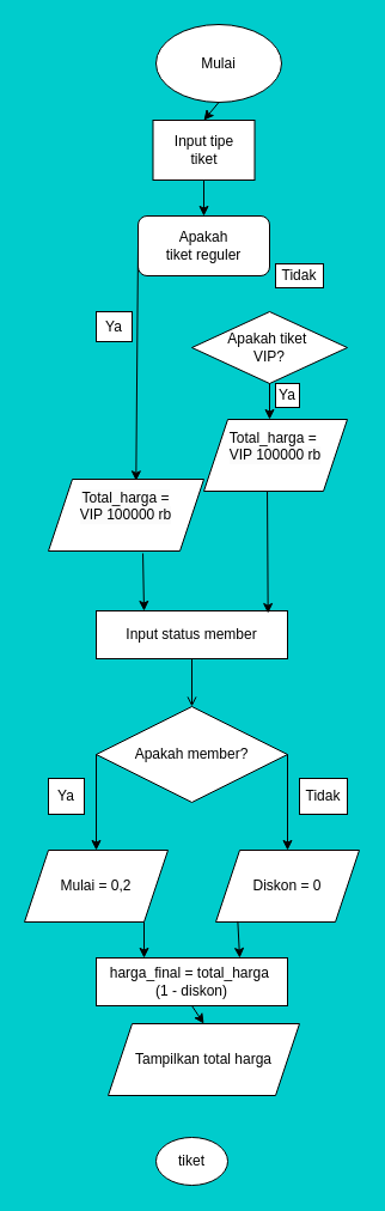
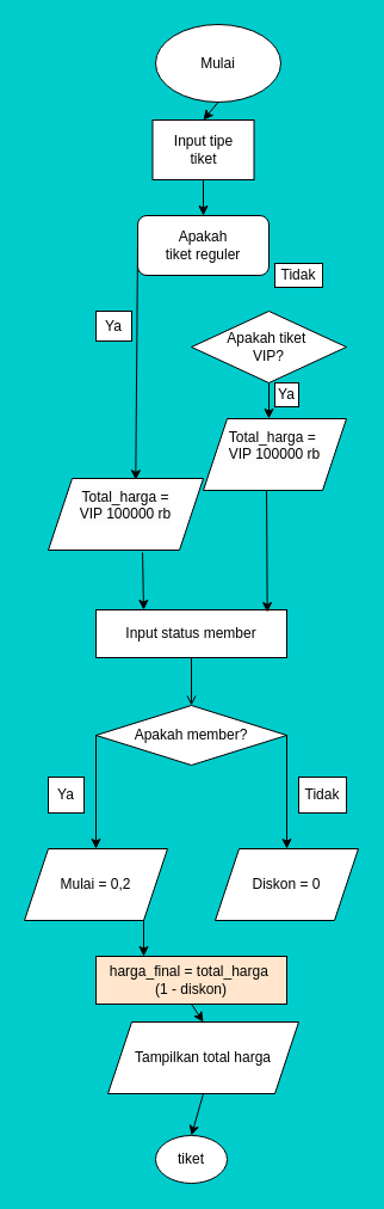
- <mxCell id="15" value="Apakah member?" style="rhombus;whiteSpace=wrap;html=1;" vertex="1" parent="1"><mxGeometry x="80" y="590" width="160" height="80" as="geometry" /></mxCell>
+ <mxCell id="15" value="Apakah member?" style="rhombus;whiteSpace=wrap;html=1;" vertex="1" parent="1"><mxGeometry x="80" y="590" width="160" height="50" as="geometry" /></mxCell>
- <mxCell id="24" value="" style="endArrow=classic;html=1;rounded=0;entryX=0.75;entryY=0;entryDx=0;entryDy=0;exitX=0.153;exitY=0.989;exitDx=0;exitDy=0;exitPerimeter=0;" edge="1" parent="1" source="20" target="23"><mxGeometry width="50" height="50" relative="1" as="geometry"><mxPoint x="160" y="820" as="sourcePoint" /><mxPoint x="210" y="770" as="targetPoint" /></mxGeometry></mxCell>
- <mxCell id="23" value="&lt;div&gt;harga_final =&amp;nbsp;&lt;span style=&quot;background-color: initial;&quot;&gt;total_harga&amp;nbsp;&lt;/span&gt;&lt;/div&gt;&lt;div style=&quot;&quot;&gt;&lt;span style=&quot;background-color: initial;&quot;&gt;(1 - diskon)&lt;/span&gt;&lt;/div&gt;" style="rounded=0;whiteSpace=wrap;html=1;" vertex="1" parent="1"><mxGeometry x="80" y="800" width="160" height="40" as="geometry" /></mxCell>
+ <mxCell id="23" value="&lt;div&gt;harga_final =&amp;nbsp;&lt;span style=&quot;background-color: initial;&quot;&gt;total_harga&amp;nbsp;&lt;/span&gt;&lt;/div&gt;&lt;div style=&quot;&quot;&gt;&lt;span style=&quot;background-color: initial;&quot;&gt;(1 - diskon)&lt;/span&gt;&lt;/div&gt;" style="rounded=0;whiteSpace=wrap;html=1;fillColor=#ffe6cc;" vertex="1" parent="1"><mxGeometry x="80" y="800" width="160" height="40" as="geometry" /></mxCell>
+ <mxCell id="29" value="" style="endArrow=classic;html=1;rounded=0;exitX=0.5;exitY=1;exitDx=0;exitDy=0;entryX=0.5;entryY=0;entryDx=0;entryDy=0;" edge="1" parent="1" source="26" target="28"><mxGeometry width="50" height="50" relative="1" as="geometry"><mxPoint x="160" y="840" as="sourcePoint" /><mxPoint x="210" y="790" as="targetPoint" /></mxGeometry></mxCell>
